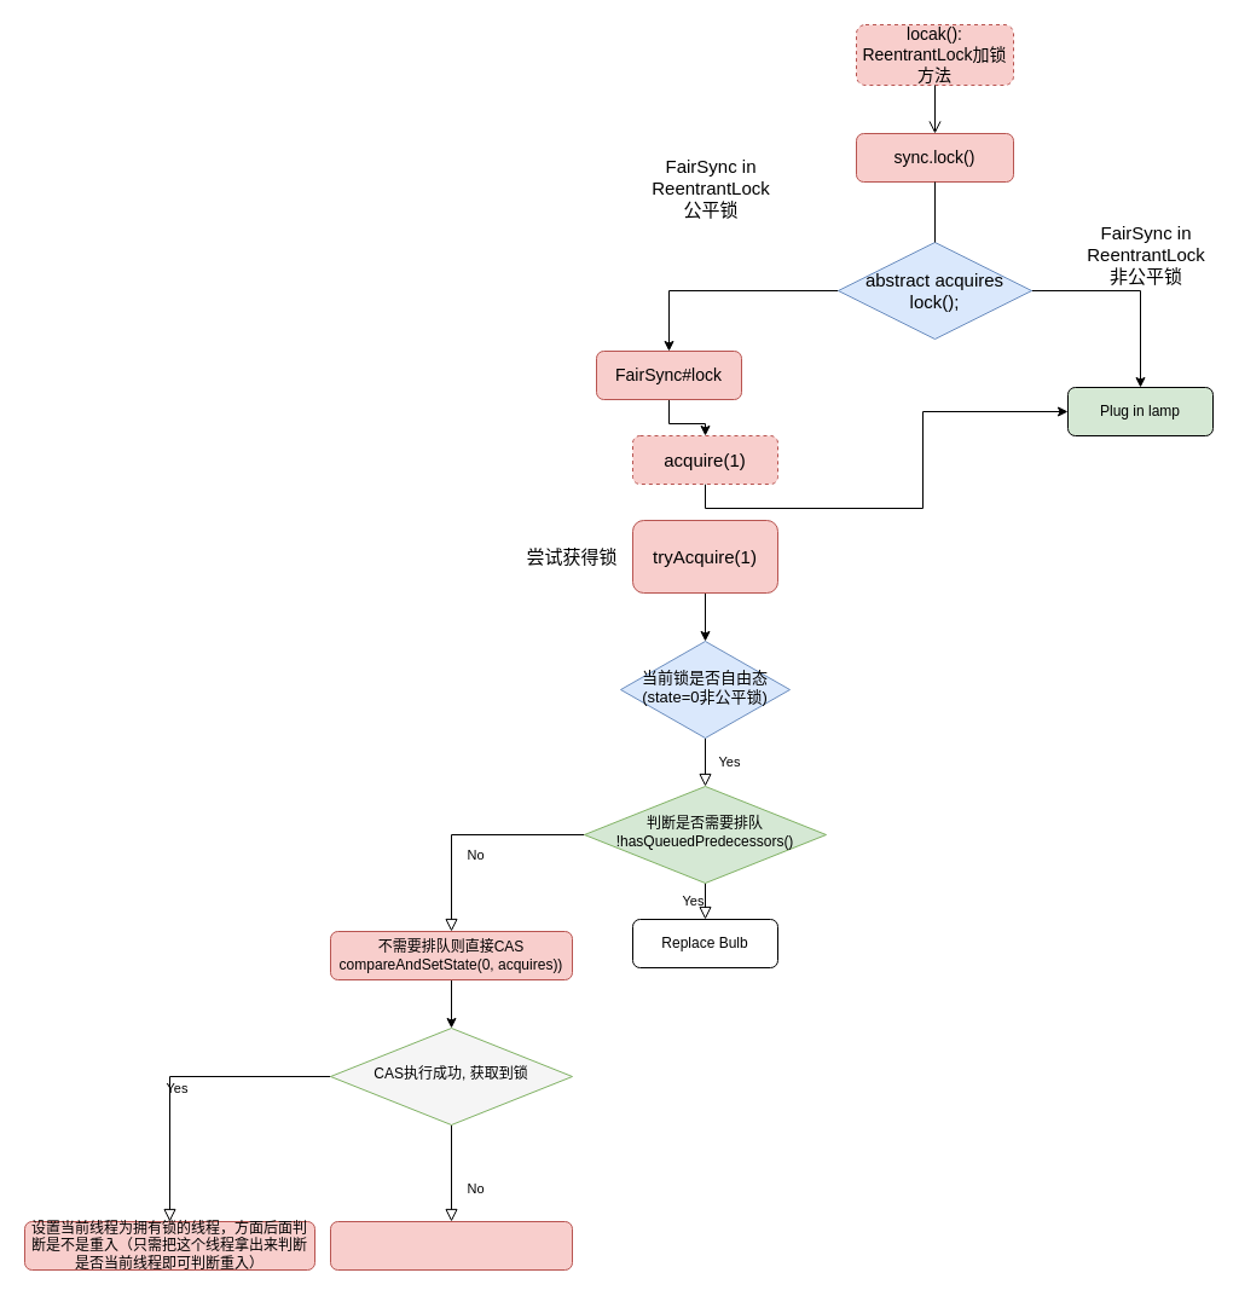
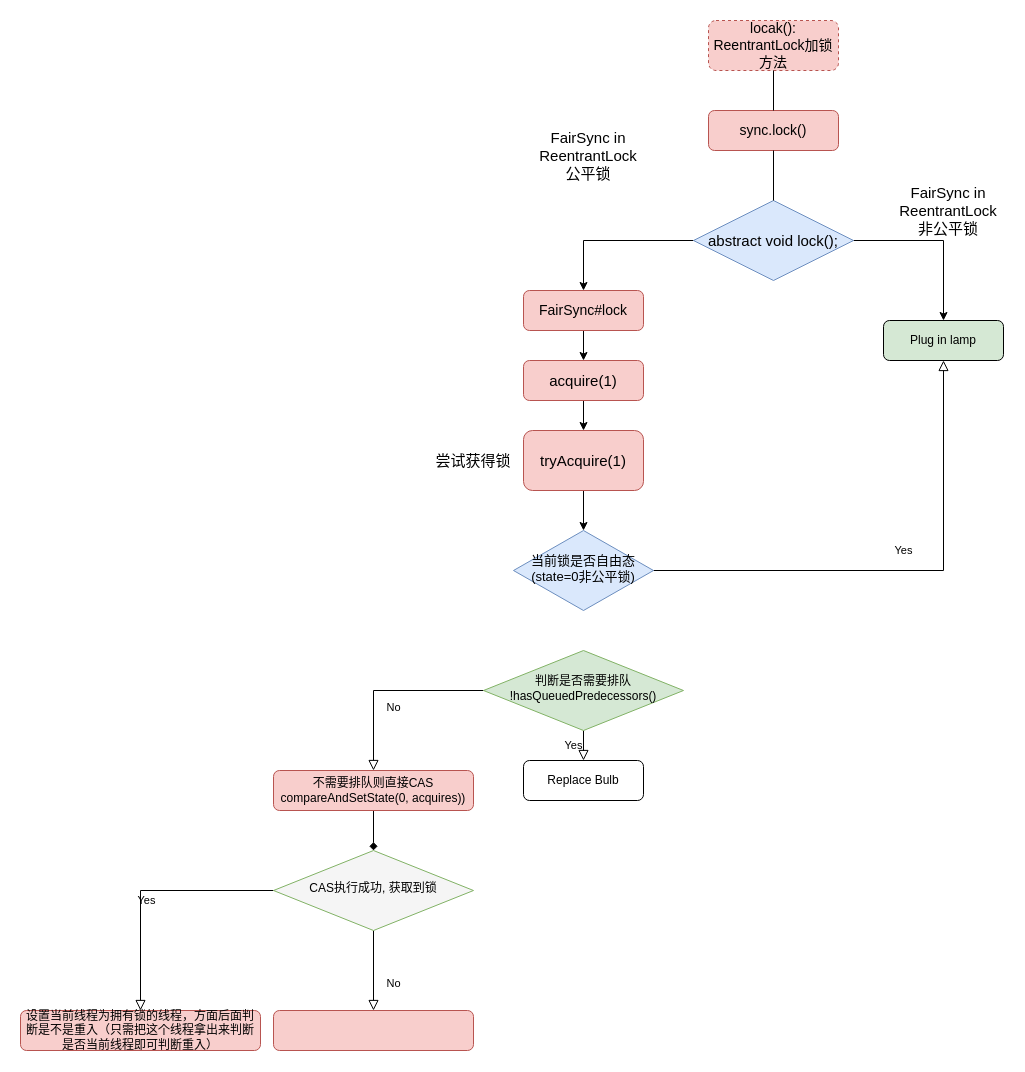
- <mxCell id="12" value="" style="rounded=0;html=1;jettySize=auto;orthogonalLoop=1;fontSize=11;endArrow=open;endFill=0;endSize=8;strokeWidth=1;shadow=0;labelBackgroundColor=none;edgeStyle=orthogonalEdgeStyle;" edge="1" parent="1" source="2" target="11"><mxGeometry relative="1" as="geometry"><mxPoint x="773" y="60" as="sourcePoint" /><mxPoint x="773" y="140" as="targetPoint" /></mxGeometry></mxCell>
+ <mxCell id="12" value="" style="rounded=0;html=1;jettySize=auto;orthogonalLoop=1;fontSize=11;endArrow=none;endFill=0;endSize=8;strokeWidth=1;shadow=0;labelBackgroundColor=none;edgeStyle=orthogonalEdgeStyle;" edge="1" parent="1" source="2" target="11"><mxGeometry relative="1" as="geometry"><mxPoint x="773" y="60" as="sourcePoint" /><mxPoint x="773" y="140" as="targetPoint" /></mxGeometry></mxCell>
- <mxCell id="15" value="&lt;span&gt;abstract acquires lock();&lt;/span&gt;" style="rhombus;whiteSpace=wrap;html=1;fontSize=15;fillColor=#dae8fc;strokeColor=#6c8ebf;" vertex="1" parent="1"><mxGeometry x="693" y="200" width="160" height="80" as="geometry" /></mxCell>
+ <mxCell id="15" value="&lt;span&gt;abstract void lock();&lt;/span&gt;" style="rhombus;whiteSpace=wrap;html=1;fontSize=15;fillColor=#dae8fc;strokeColor=#6c8ebf;" vertex="1" parent="1"><mxGeometry x="693" y="200" width="160" height="80" as="geometry" /></mxCell>
- <mxCell id="19" value="FairSync#lock" style="rounded=1;whiteSpace=wrap;html=1;fontSize=14;glass=0;strokeWidth=1;shadow=0;fillColor=#f8cecc;strokeColor=#b85450;" vertex="1" parent="1"><mxGeometry x="493" y="290" width="120" height="40" as="geometry" /></mxCell>
+ <mxCell id="19" value="FairSync#lock" style="rounded=1;whiteSpace=wrap;html=1;fontSize=14;glass=0;strokeWidth=1;shadow=0;fillColor=#f8cecc;strokeColor=#b85450;" vertex="1" parent="1"><mxGeometry x="523" y="290" width="120" height="40" as="geometry" /></mxCell>
- <mxCell id="23" value="acquire(1)" style="rounded=1;whiteSpace=wrap;html=1;fontSize=15;fillColor=#f8cecc;strokeColor=#b85450;dashed=1;" vertex="1" parent="1"><mxGeometry x="523" y="360" width="120" height="40" as="geometry" /></mxCell>
+ <mxCell id="23" value="acquire(1)" style="rounded=1;whiteSpace=wrap;html=1;fontSize=15;fillColor=#f8cecc;strokeColor=#b85450;" vertex="1" parent="1"><mxGeometry x="523" y="360" width="120" height="40" as="geometry" /></mxCell>
- <mxCell id="22" style="edgeStyle=orthogonalEdgeStyle;rounded=0;orthogonalLoop=1;jettySize=auto;html=1;exitX=0.5;exitY=1;exitDx=0;exitDy=0;fontSize=15;" edge="1" parent="1" source="23" target="20"><mxGeometry relative="1" as="geometry" /></mxCell>
+ <mxCell id="22" style="edgeStyle=orthogonalEdgeStyle;rounded=0;orthogonalLoop=1;jettySize=auto;html=1;exitX=0.5;exitY=1;exitDx=0;exitDy=0;entryX=0.5;entryY=0;entryDx=0;entryDy=0;fontSize=15;" edge="1" parent="1" source="23" target="25"><mxGeometry relative="1" as="geometry" /></mxCell>
- <mxCell id="3" value="Yes" style="rounded=0;html=1;jettySize=auto;orthogonalLoop=1;fontSize=11;endArrow=block;endFill=0;endSize=8;strokeWidth=1;shadow=0;labelBackgroundColor=none;edgeStyle=orthogonalEdgeStyle;" parent="1" source="4" target="7" edge="1"><mxGeometry y="20" relative="1" as="geometry"><mxPoint as="offset" /></mxGeometry></mxCell>
+ <mxCell id="3" value="Yes" style="rounded=0;html=1;jettySize=auto;orthogonalLoop=1;fontSize=11;endArrow=block;endFill=0;endSize=8;strokeWidth=1;shadow=0;labelBackgroundColor=none;edgeStyle=orthogonalEdgeStyle;" parent="1" source="4" target="20" edge="1"><mxGeometry y="20" relative="1" as="geometry"><mxPoint as="offset" /></mxGeometry></mxCell>
- <mxCell id="8" style="edgeStyle=orthogonalEdgeStyle;rounded=0;orthogonalLoop=1;jettySize=auto;html=1;exitX=0.5;exitY=1;exitDx=0;exitDy=0;entryX=0.5;entryY=0;entryDx=0;entryDy=0;fontSize=12;" edge="1" parent="1" source="9" target="29"><mxGeometry relative="1" as="geometry" /></mxCell>
+ <mxCell id="8" style="edgeStyle=orthogonalEdgeStyle;rounded=0;orthogonalLoop=1;jettySize=auto;html=1;exitX=0.5;exitY=1;exitDx=0;exitDy=0;entryX=0.5;entryY=0;entryDx=0;entryDy=0;fontSize=12;endArrow=diamond;" edge="1" parent="1" source="9" target="29"><mxGeometry relative="1" as="geometry" /></mxCell>
